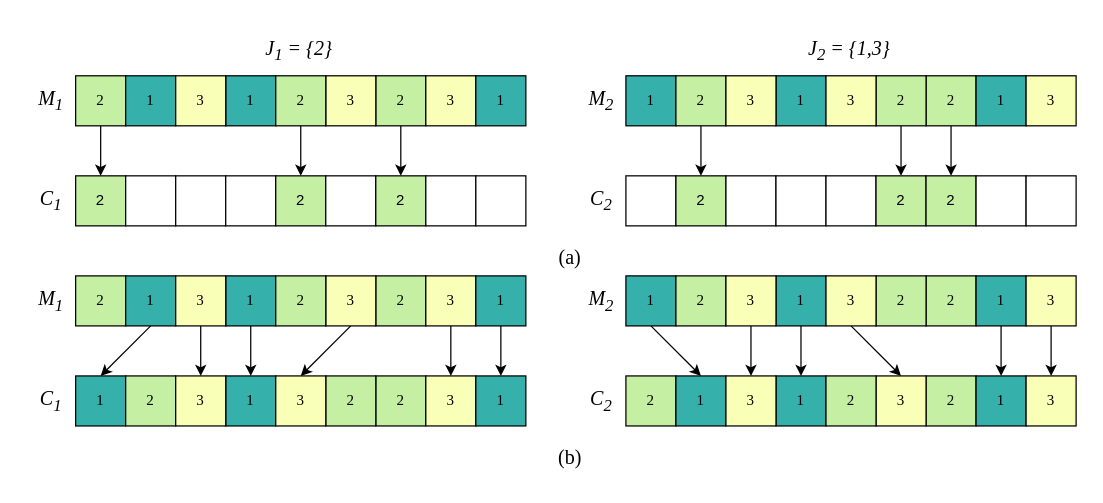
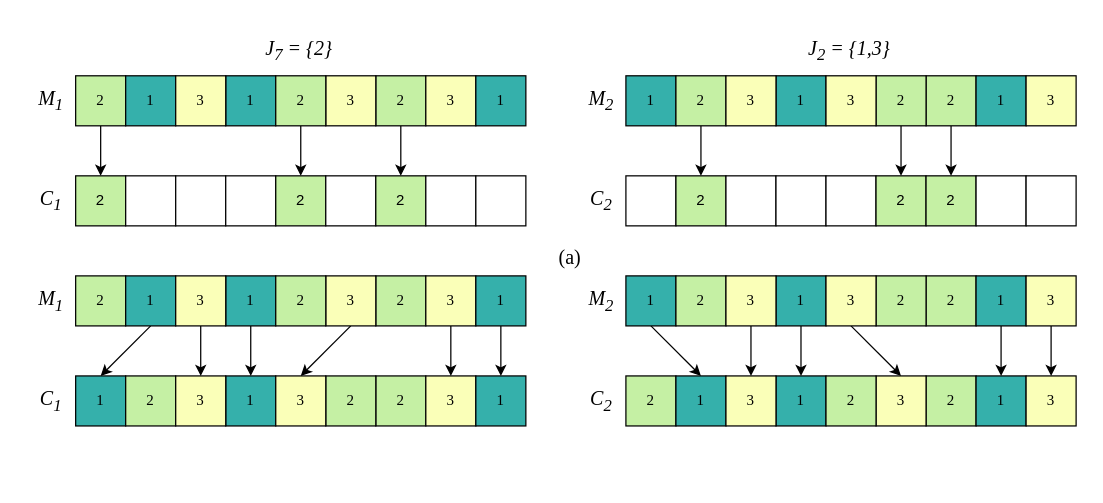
- <mxCell id="2" value="J&lt;sub&gt;1&lt;/sub&gt; = {2}&lt;sub&gt;&amp;nbsp;&lt;/sub&gt;" style="text;html=1;align=center;verticalAlign=middle;resizable=0;points=[];autosize=1;strokeColor=none;fillColor=none;fontStyle=2;fontFamily=Times New Roman;fontSize=16;" parent="1" vertex="1"><mxGeometry x="200" y="20" width="80" height="40" as="geometry" /></mxCell>
+ <mxCell id="2" value="J&lt;sub&gt;7&lt;/sub&gt; = {2}&lt;sub&gt;&amp;nbsp;&lt;/sub&gt;" style="text;html=1;align=center;verticalAlign=middle;resizable=0;points=[];autosize=1;strokeColor=none;fillColor=none;fontStyle=2;fontFamily=Times New Roman;fontSize=16;" parent="1" vertex="1"><mxGeometry x="200" y="20" width="80" height="40" as="geometry" /></mxCell>
- <mxCell id="13" value="(b)" style="text;html=1;align=center;verticalAlign=middle;resizable=0;points=[];autosize=1;strokeColor=none;fillColor=none;fontFamily=Times New Roman;fontSize=16;" parent="1" vertex="1"><mxGeometry x="435" y="350" width="40" height="30" as="geometry" /></mxCell>
